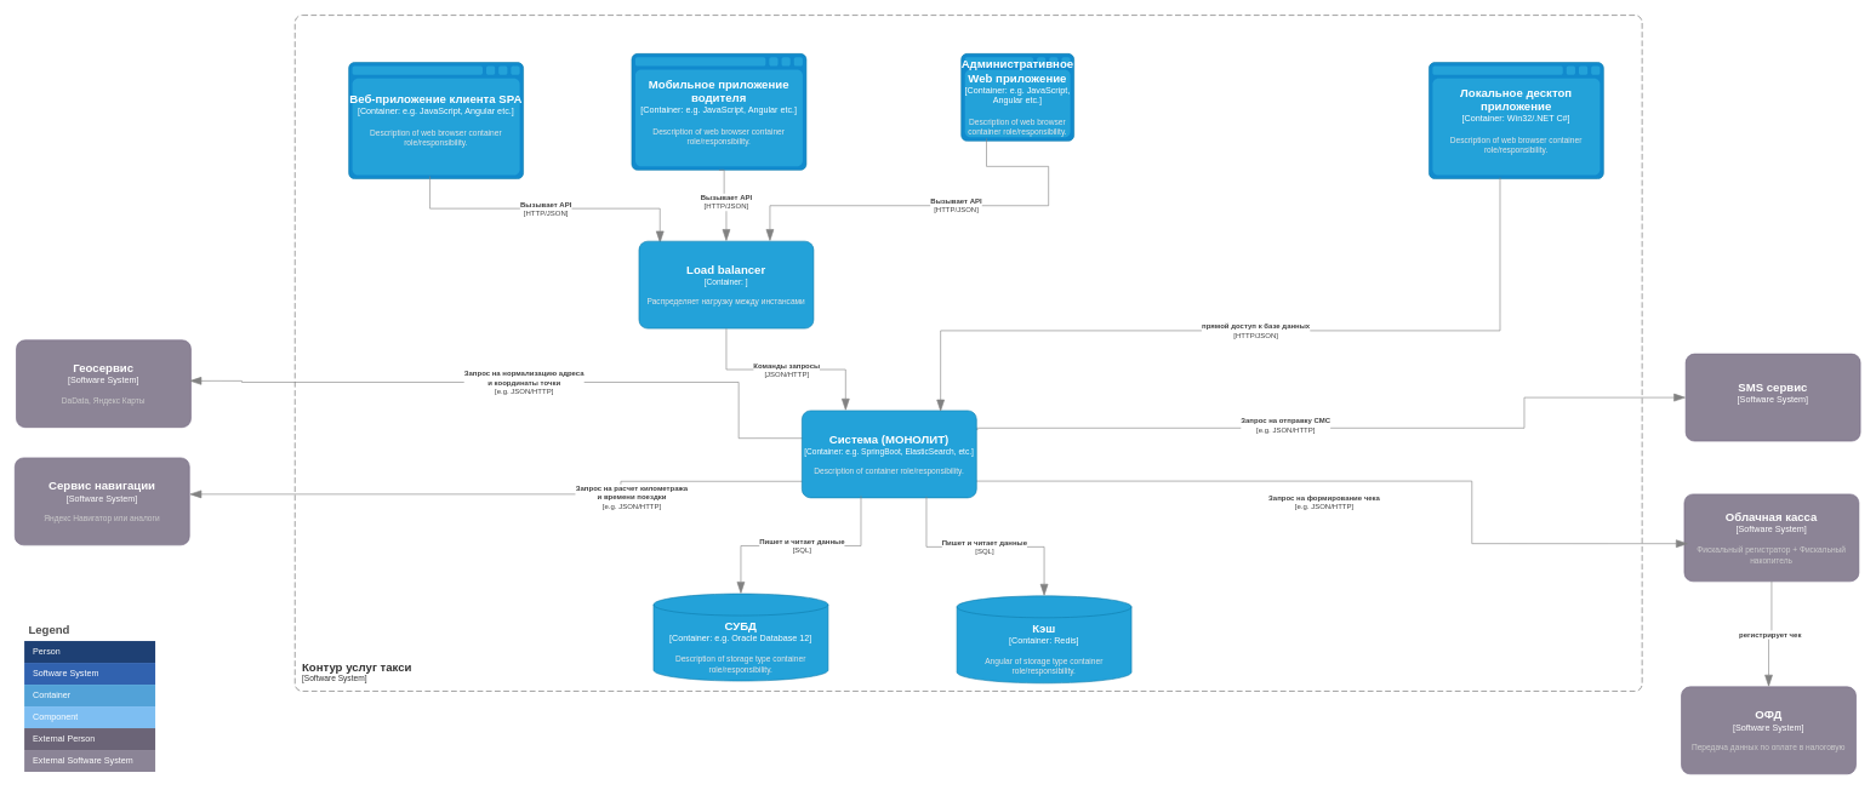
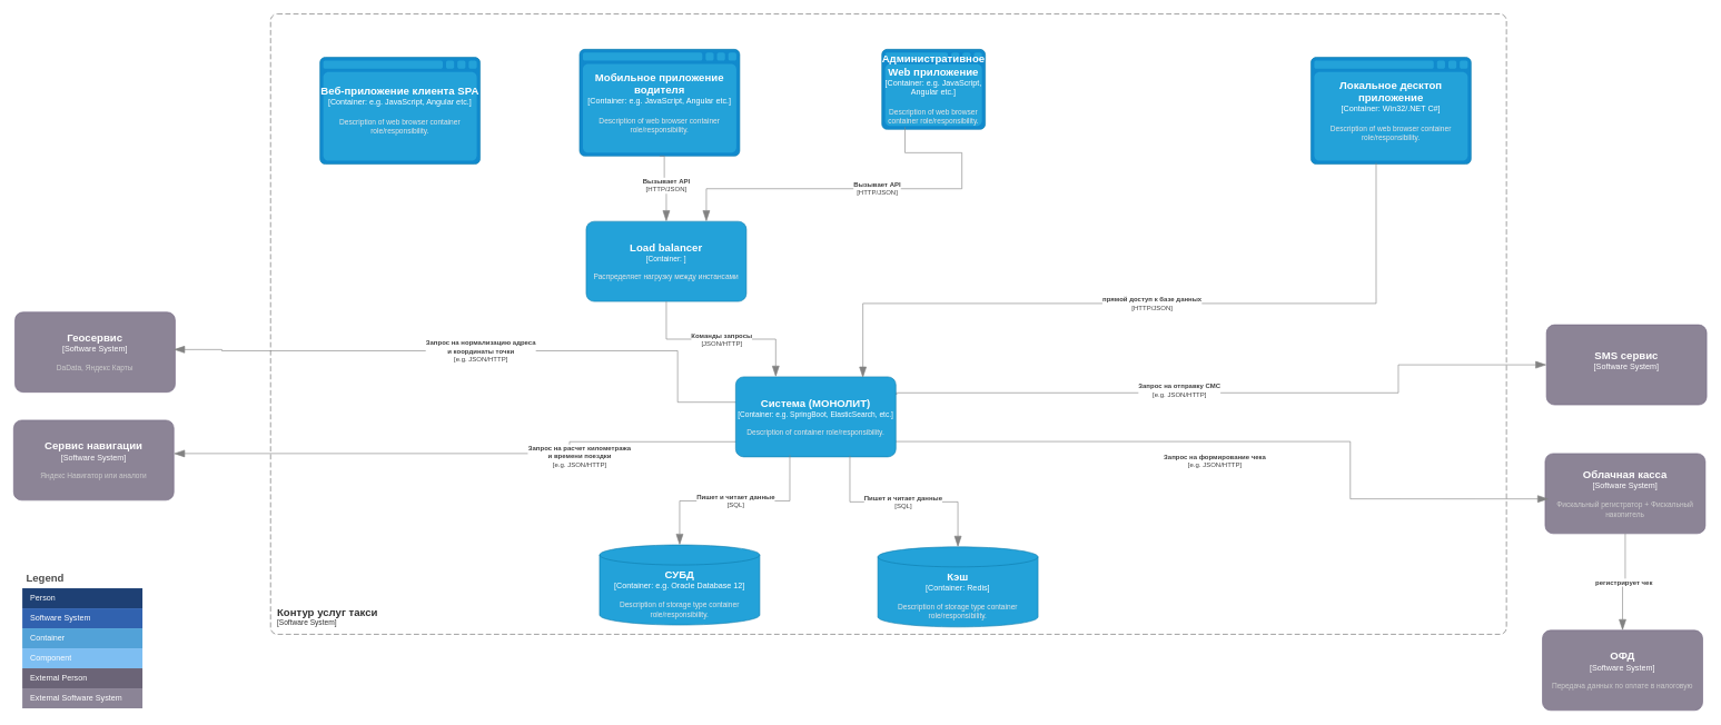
- <mxCell id="33" value="&lt;div style=&quot;text-align: left&quot;&gt;&lt;div style=&quot;text-align: center&quot;&gt;&lt;b&gt;Вызывает API&lt;/b&gt;&lt;/div&gt;&lt;div style=&quot;text-align: center&quot;&gt;[HTTP/JSON]&lt;/div&gt;&lt;/div&gt;" style="endArrow=blockThin;html=1;fontSize=10;fontColor=#404040;strokeWidth=1;endFill=1;strokeColor=#828282;elbow=vertical;metaEdit=1;endSize=14;startSize=14;jumpStyle=arc;jumpSize=16;rounded=0;edgeStyle=orthogonalEdgeStyle;exitX=0.465;exitY=0.979;exitDx=0;exitDy=0;exitPerimeter=0;entryX=0.12;entryY=0.02;entryDx=0;entryDy=0;entryPerimeter=0;" parent="1" source="22" target="39" edge="1"><mxGeometry width="240" relative="1" as="geometry"><mxPoint x="179" y="548" as="sourcePoint" /><mxPoint x="157" y="490" as="targetPoint" /><Array as="points"><mxPoint x="591" y="286" /><mxPoint x="907" y="286" /></Array></mxGeometry></mxCell>
- <mxCell id="34" value="&lt;font style=&quot;font-size: 16px&quot;&gt;&lt;b&gt;Кэш&lt;/b&gt;&lt;/font&gt;&lt;div&gt;[Container:&amp;nbsp;Redis]&lt;/div&gt;&lt;br&gt;&lt;div&gt;&lt;font style=&quot;font-size: 11px&quot;&gt;&lt;font color=&quot;#E6E6E6&quot;&gt;Angular of storage type container role/responsibility.&lt;/font&gt;&lt;/div&gt;" style="shape=cylinder3;size=15;whiteSpace=wrap;html=1;boundedLbl=1;rounded=0;labelBackgroundColor=none;fillColor=#23A2D9;fontSize=12;fontColor=#ffffff;align=center;strokeColor=#0E7DAD;metaEdit=1;points=[[0.5,0,0],[1,0.25,0],[1,0.5,0],[1,0.75,0],[0.5,1,0],[0,0.75,0],[0,0.5,0],[0,0.25,0]];resizable=0;" parent="1" vertex="1"><mxGeometry x="1315" y="819" width="240" height="120" as="geometry" /></mxCell>
+ <mxCell id="34" value="&lt;font style=&quot;font-size: 16px&quot;&gt;&lt;b&gt;Кэш&lt;/b&gt;&lt;/font&gt;&lt;div&gt;[Container:&amp;nbsp;Redis]&lt;/div&gt;&lt;br&gt;&lt;div&gt;&lt;font style=&quot;font-size: 11px&quot;&gt;&lt;font color=&quot;#E6E6E6&quot;&gt;Description of storage type container role/responsibility.&lt;/font&gt;&lt;/div&gt;" style="shape=cylinder3;size=15;whiteSpace=wrap;html=1;boundedLbl=1;rounded=0;labelBackgroundColor=none;fillColor=#23A2D9;fontSize=12;fontColor=#ffffff;align=center;strokeColor=#0E7DAD;metaEdit=1;points=[[0.5,0,0],[1,0.25,0],[1,0.5,0],[1,0.75,0],[0.5,1,0],[0,0.75,0],[0,0.5,0],[0,0.25,0]];resizable=0;" parent="1" vertex="1"><mxGeometry x="1315" y="819" width="240" height="120" as="geometry" /></mxCell>
